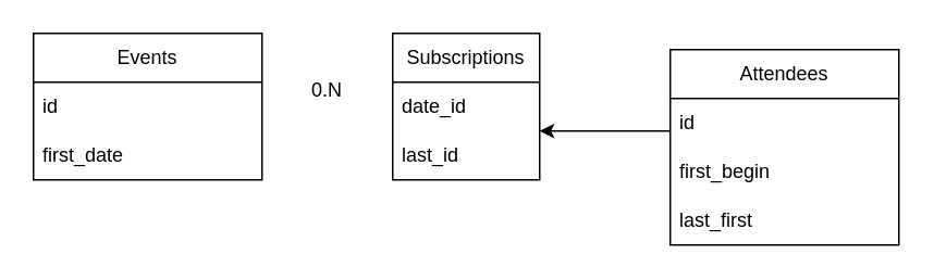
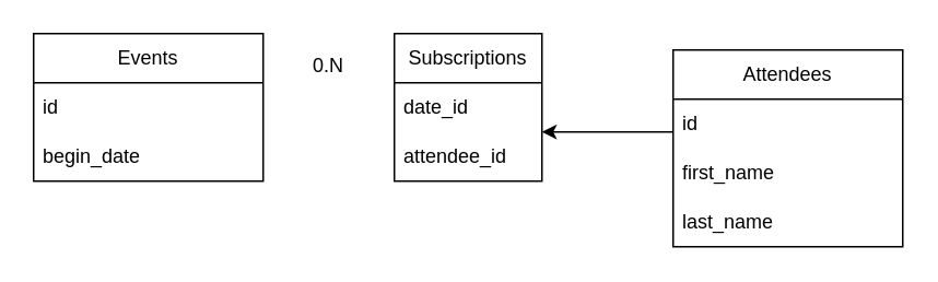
- <mxCell id="9" value="0.N" style="text;html=1;strokeColor=none;fillColor=none;align=center;verticalAlign=middle;whiteSpace=wrap;rounded=0;" parent="1" vertex="1"><mxGeometry x="170" y="40" width="60" height="30" as="geometry" /></mxCell>
+ <mxCell id="9" value="0.N" style="text;html=1;strokeColor=none;fillColor=none;align=center;verticalAlign=middle;whiteSpace=wrap;rounded=0;" parent="1" vertex="1"><mxGeometry x="170" y="25" width="60" height="30" as="geometry" /></mxCell>
- <mxCell id="4" value="first_date" style="text;strokeColor=none;fillColor=none;align=left;verticalAlign=middle;spacingLeft=4;spacingRight=4;overflow=hidden;points=[[0,0.5],[1,0.5]];portConstraint=eastwest;rotatable=0;whiteSpace=wrap;html=1;" parent="2" vertex="1"><mxGeometry y="60" width="140" height="30" as="geometry" /></mxCell>
+ <mxCell id="4" value="begin_date" style="text;strokeColor=none;fillColor=none;align=left;verticalAlign=middle;spacingLeft=4;spacingRight=4;overflow=hidden;points=[[0,0.5],[1,0.5]];portConstraint=eastwest;rotatable=0;whiteSpace=wrap;html=1;" parent="2" vertex="1"><mxGeometry y="60" width="140" height="30" as="geometry" /></mxCell>
- <mxCell id="12" value="last_id" style="text;strokeColor=none;fillColor=none;align=left;verticalAlign=middle;spacingLeft=4;spacingRight=4;overflow=hidden;points=[[0,0.5],[1,0.5]];portConstraint=eastwest;rotatable=0;whiteSpace=wrap;html=1;" parent="10" vertex="1"><mxGeometry y="60" width="90" height="30" as="geometry" /></mxCell>
+ <mxCell id="12" value="attendee_id" style="text;strokeColor=none;fillColor=none;align=left;verticalAlign=middle;spacingLeft=4;spacingRight=4;overflow=hidden;points=[[0,0.5],[1,0.5]];portConstraint=eastwest;rotatable=0;whiteSpace=wrap;html=1;" parent="10" vertex="1"><mxGeometry y="60" width="90" height="30" as="geometry" /></mxCell>
- <mxCell id="7" value="first_begin" style="text;strokeColor=none;fillColor=none;align=left;verticalAlign=middle;spacingLeft=4;spacingRight=4;overflow=hidden;points=[[0,0.5],[1,0.5]];portConstraint=eastwest;rotatable=0;whiteSpace=wrap;html=1;" parent="5" vertex="1"><mxGeometry y="60" width="140" height="30" as="geometry" /></mxCell>
+ <mxCell id="7" value="first_name" style="text;strokeColor=none;fillColor=none;align=left;verticalAlign=middle;spacingLeft=4;spacingRight=4;overflow=hidden;points=[[0,0.5],[1,0.5]];portConstraint=eastwest;rotatable=0;whiteSpace=wrap;html=1;" parent="5" vertex="1"><mxGeometry y="60" width="140" height="30" as="geometry" /></mxCell>
- <mxCell id="8" value="last_first" style="text;strokeColor=none;fillColor=none;align=left;verticalAlign=middle;spacingLeft=4;spacingRight=4;overflow=hidden;points=[[0,0.5],[1,0.5]];portConstraint=eastwest;rotatable=0;whiteSpace=wrap;html=1;" parent="5" vertex="1"><mxGeometry y="90" width="140" height="30" as="geometry" /></mxCell>
+ <mxCell id="8" value="last_name" style="text;strokeColor=none;fillColor=none;align=left;verticalAlign=middle;spacingLeft=4;spacingRight=4;overflow=hidden;points=[[0,0.5],[1,0.5]];portConstraint=eastwest;rotatable=0;whiteSpace=wrap;html=1;" parent="5" vertex="1"><mxGeometry y="90" width="140" height="30" as="geometry" /></mxCell>
